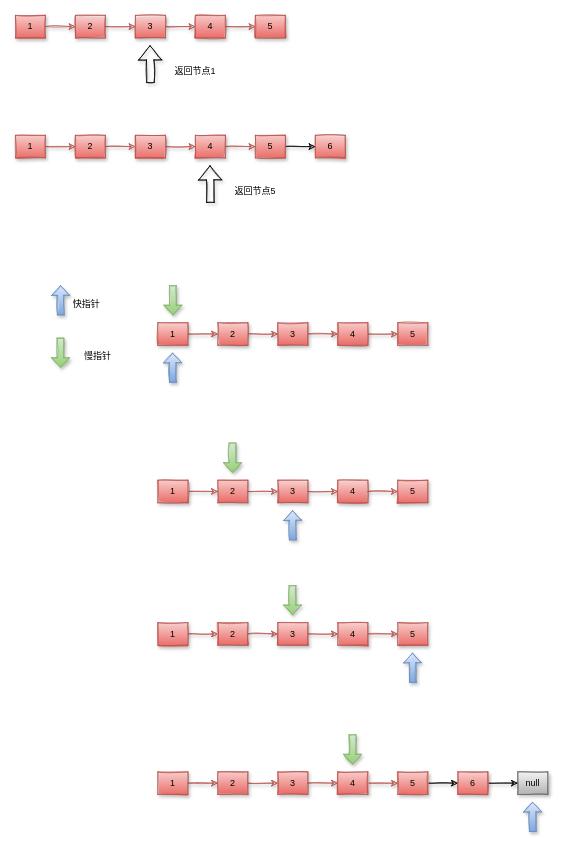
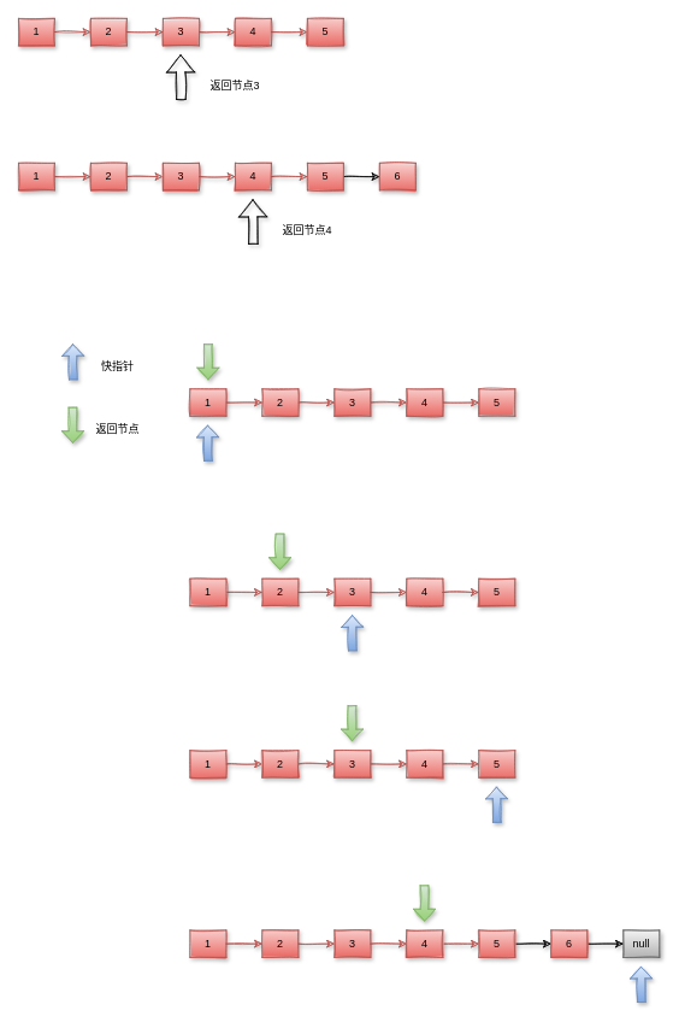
- <mxCell id="24" value="返回节点1" style="text;html=1;strokeColor=none;fillColor=none;align=center;verticalAlign=middle;whiteSpace=wrap;rounded=0;shadow=1;" vertex="1" parent="1"><mxGeometry x="230" y="80" width="60" height="30" as="geometry" /></mxCell>
+ <mxCell id="24" value="返回节点3" style="text;html=1;strokeColor=none;fillColor=none;align=center;verticalAlign=middle;whiteSpace=wrap;rounded=0;shadow=1;" vertex="1" parent="1"><mxGeometry x="230" y="80" width="60" height="30" as="geometry" /></mxCell>
- <mxCell id="25" value="返回节点5" style="text;html=1;strokeColor=none;fillColor=none;align=center;verticalAlign=middle;whiteSpace=wrap;rounded=0;shadow=1;" vertex="1" parent="1"><mxGeometry x="310" y="240" width="60" height="30" as="geometry" /></mxCell>
+ <mxCell id="25" value="返回节点4" style="text;html=1;strokeColor=none;fillColor=none;align=center;verticalAlign=middle;whiteSpace=wrap;rounded=0;shadow=1;" vertex="1" parent="1"><mxGeometry x="310" y="240" width="60" height="30" as="geometry" /></mxCell>
- <mxCell id="60" value="快指针" style="text;html=1;strokeColor=none;fillColor=none;align=center;verticalAlign=middle;whiteSpace=wrap;rounded=0;shadow=1;fontColor=#000000;" vertex="1" parent="1"><mxGeometry x="85" y="390" width="60" height="30" as="geometry" /></mxCell>
+ <mxCell id="60" value="快指针" style="text;html=1;strokeColor=none;fillColor=none;align=center;verticalAlign=middle;whiteSpace=wrap;rounded=0;shadow=1;fontColor=#000000;" vertex="1" parent="1"><mxGeometry x="100" y="390" width="60" height="30" as="geometry" /></mxCell>
- <mxCell id="62" value="慢指针" style="text;html=1;strokeColor=none;fillColor=none;align=center;verticalAlign=middle;whiteSpace=wrap;rounded=0;shadow=1;fontColor=#000000;" vertex="1" parent="1"><mxGeometry x="100" y="460" width="60" height="30" as="geometry" /></mxCell>
+ <mxCell id="62" value="返回节点" style="text;html=1;strokeColor=none;fillColor=none;align=center;verticalAlign=middle;whiteSpace=wrap;rounded=0;shadow=1;fontColor=#000000;" vertex="1" parent="1"><mxGeometry x="100" y="460" width="60" height="30" as="geometry" /></mxCell>
